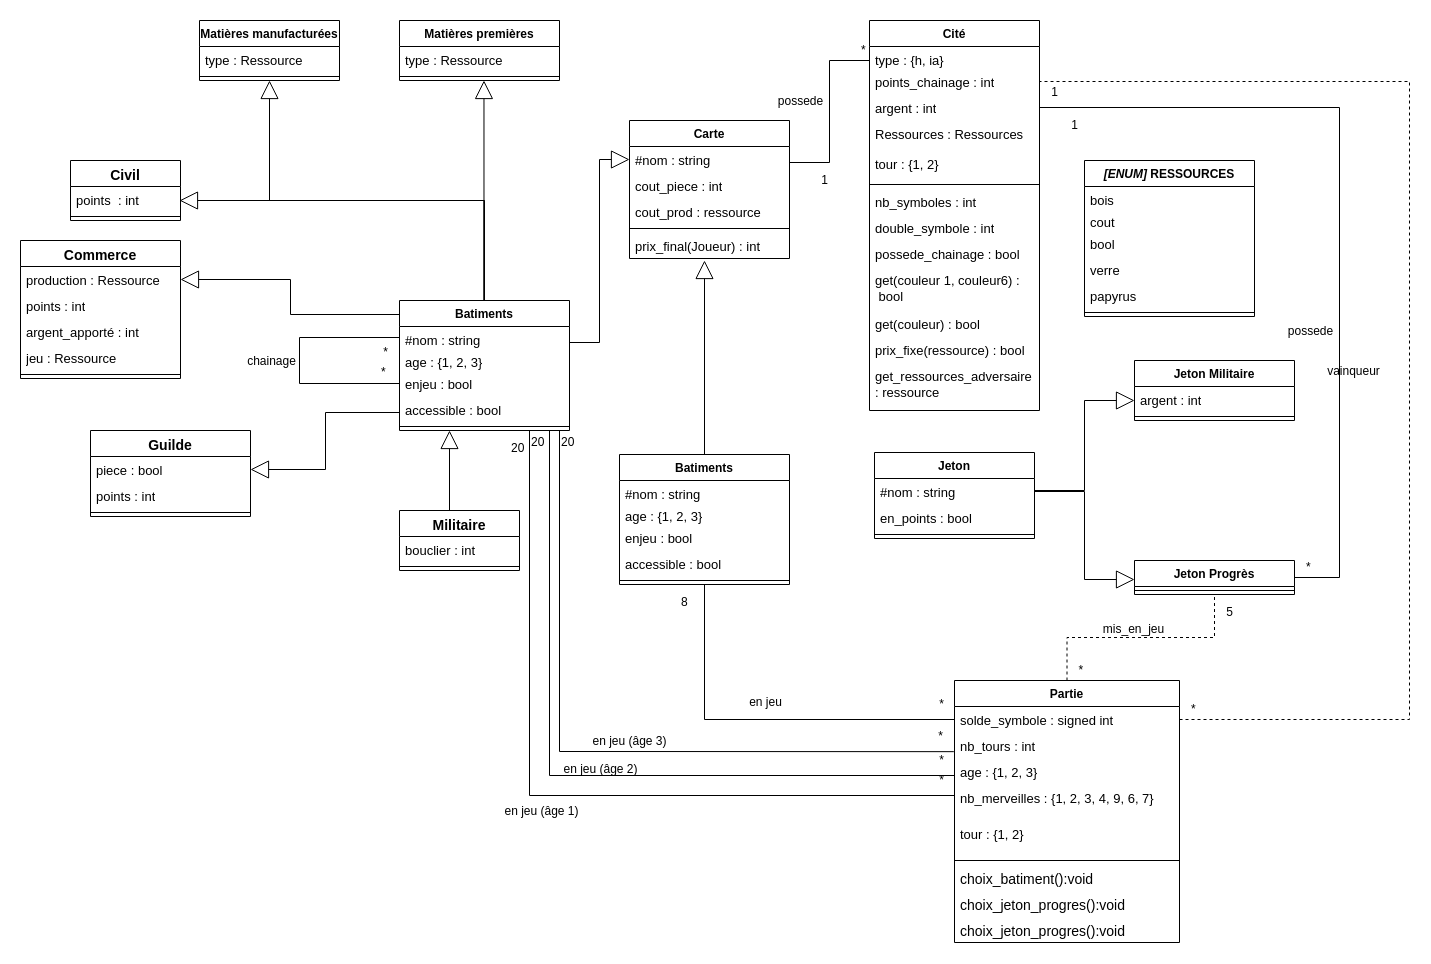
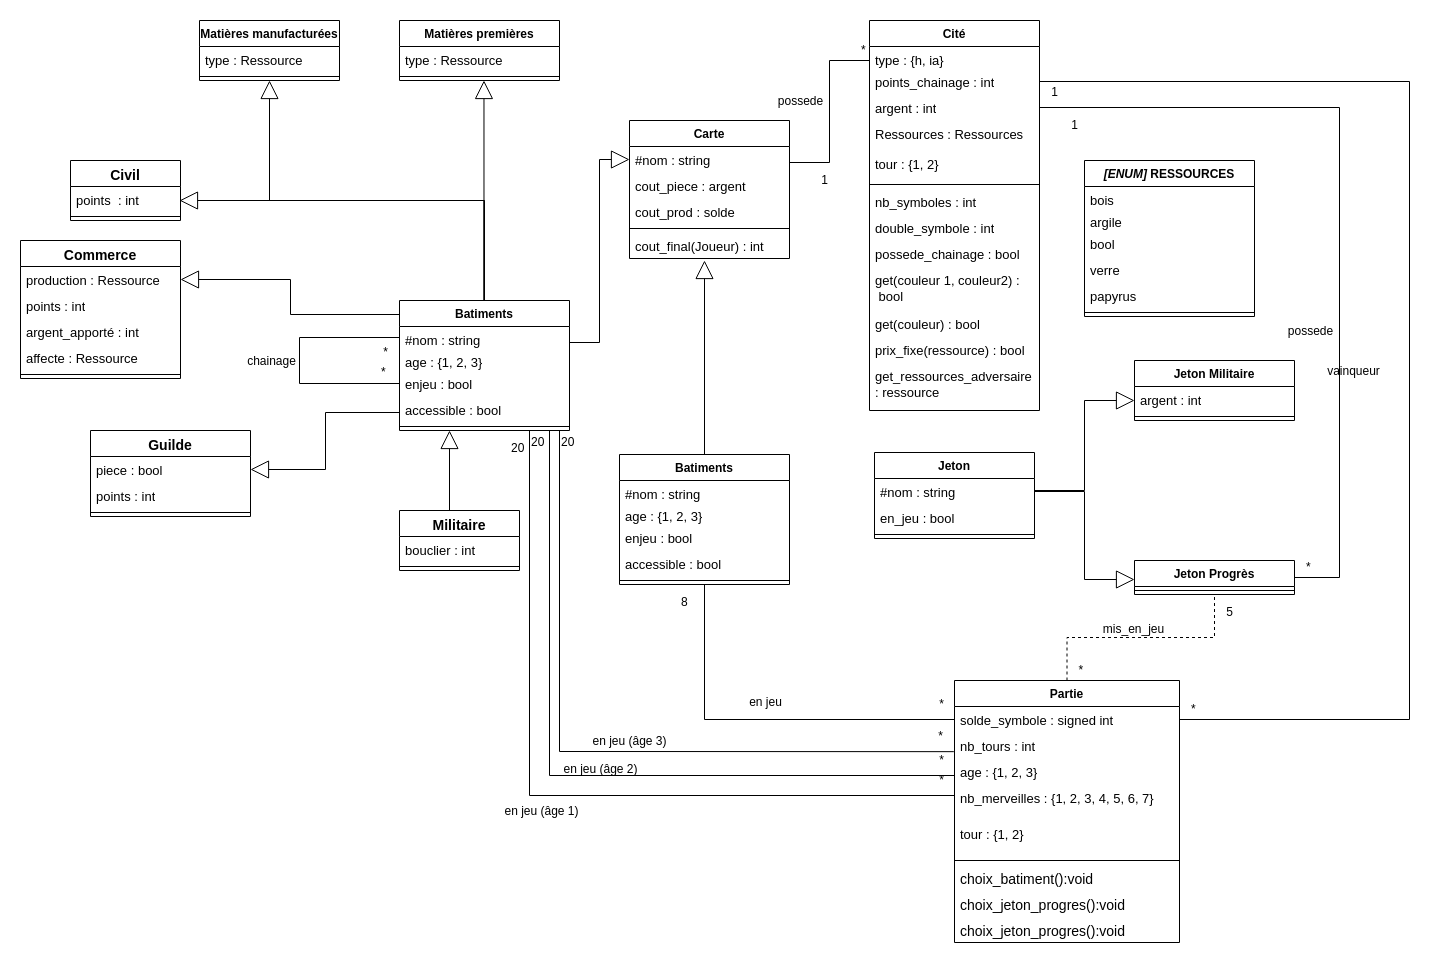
- <mxCell id="61" value="cout_piece : int" style="text;strokeColor=none;fillColor=none;align=left;verticalAlign=top;spacingLeft=4;spacingRight=4;overflow=hidden;rotatable=0;points=[[0,0.5],[1,0.5]];portConstraint=eastwest;whiteSpace=wrap;html=1;fontFamily=Helvetica;fontSize=13;" vertex="1" parent="59"><mxGeometry y="52" width="160" height="26" as="geometry" /></mxCell>
+ <mxCell id="61" value="cout_piece : argent" style="text;strokeColor=none;fillColor=none;align=left;verticalAlign=top;spacingLeft=4;spacingRight=4;overflow=hidden;rotatable=0;points=[[0,0.5],[1,0.5]];portConstraint=eastwest;whiteSpace=wrap;html=1;fontFamily=Helvetica;fontSize=13;" vertex="1" parent="59"><mxGeometry y="52" width="160" height="26" as="geometry" /></mxCell>
- <mxCell id="62" value="cout_prod : ressource" style="text;strokeColor=none;fillColor=none;align=left;verticalAlign=top;spacingLeft=4;spacingRight=4;overflow=hidden;rotatable=0;points=[[0,0.5],[1,0.5]];portConstraint=eastwest;whiteSpace=wrap;html=1;fontFamily=Helvetica;fontSize=13;" vertex="1" parent="59"><mxGeometry y="78" width="160" height="26" as="geometry" /></mxCell>
+ <mxCell id="62" value="cout_prod : solde" style="text;strokeColor=none;fillColor=none;align=left;verticalAlign=top;spacingLeft=4;spacingRight=4;overflow=hidden;rotatable=0;points=[[0,0.5],[1,0.5]];portConstraint=eastwest;whiteSpace=wrap;html=1;fontFamily=Helvetica;fontSize=13;" vertex="1" parent="59"><mxGeometry y="78" width="160" height="26" as="geometry" /></mxCell>
- <mxCell id="83" value="cout" style="text;strokeColor=none;fillColor=none;align=left;verticalAlign=top;spacingLeft=4;spacingRight=4;overflow=hidden;rotatable=0;points=[[0,0.5],[1,0.5]];portConstraint=eastwest;whiteSpace=wrap;html=1;fontFamily=Helvetica;fontSize=13;" vertex="1" parent="81"><mxGeometry y="48" width="170" height="22" as="geometry" /></mxCell>
+ <mxCell id="83" value="argile" style="text;strokeColor=none;fillColor=none;align=left;verticalAlign=top;spacingLeft=4;spacingRight=4;overflow=hidden;rotatable=0;points=[[0,0.5],[1,0.5]];portConstraint=eastwest;whiteSpace=wrap;html=1;fontFamily=Helvetica;fontSize=13;" vertex="1" parent="81"><mxGeometry y="48" width="170" height="22" as="geometry" /></mxCell>
- <mxCell id="64" value="prix_final(Joueur) : int" style="text;strokeColor=none;fillColor=none;align=left;verticalAlign=top;spacingLeft=4;spacingRight=4;overflow=hidden;rotatable=0;points=[[0,0.5],[1,0.5]];portConstraint=eastwest;whiteSpace=wrap;html=1;fontFamily=Helvetica;fontSize=13;" vertex="1" parent="59"><mxGeometry y="112" width="160" height="26" as="geometry" /></mxCell>
+ <mxCell id="64" value="cout_final(Joueur) : int" style="text;strokeColor=none;fillColor=none;align=left;verticalAlign=top;spacingLeft=4;spacingRight=4;overflow=hidden;rotatable=0;points=[[0,0.5],[1,0.5]];portConstraint=eastwest;whiteSpace=wrap;html=1;fontFamily=Helvetica;fontSize=13;" vertex="1" parent="59"><mxGeometry y="112" width="160" height="26" as="geometry" /></mxCell>
- <mxCell id="37" value="get(couleur 1, couleur6) :&lt;div&gt;&amp;nbsp;bool&lt;/div&gt;" style="text;strokeColor=none;fillColor=none;align=left;verticalAlign=top;spacingLeft=4;spacingRight=4;overflow=hidden;rotatable=0;points=[[0,0.5],[1,0.5]];portConstraint=eastwest;whiteSpace=wrap;html=1;fontFamily=Helvetica;fontSize=13;" parent="27" vertex="1"><mxGeometry y="246" width="170" height="44" as="geometry" /></mxCell>
+ <mxCell id="37" value="get(couleur 1, couleur2) :&lt;div&gt;&amp;nbsp;bool&lt;/div&gt;" style="text;strokeColor=none;fillColor=none;align=left;verticalAlign=top;spacingLeft=4;spacingRight=4;overflow=hidden;rotatable=0;points=[[0,0.5],[1,0.5]];portConstraint=eastwest;whiteSpace=wrap;html=1;fontFamily=Helvetica;fontSize=13;" parent="27" vertex="1"><mxGeometry y="246" width="170" height="44" as="geometry" /></mxCell>
- <mxCell id="45" value="" style="endArrow=none;shadow=0;strokeWidth=1;rounded=0;endFill=0;edgeStyle=elbowEdgeStyle;entryX=1;entryY=0.5;entryDx=0;entryDy=0;exitX=1;exitY=0.5;exitDx=0;exitDy=0;dashed=1;" parent="1" source="3" target="29" edge="1"><mxGeometry x="0.5" y="41" relative="1" as="geometry"><mxPoint x="1494" y="560" as="sourcePoint" /><mxPoint x="1239" y="40" as="targetPoint" /><mxPoint x="-40" y="32" as="offset" /><Array as="points"><mxPoint x="1409" y="390" /></Array></mxGeometry></mxCell>
+ <mxCell id="45" value="" style="endArrow=none;shadow=0;strokeWidth=1;rounded=0;endFill=0;edgeStyle=elbowEdgeStyle;entryX=1;entryY=0.5;entryDx=0;entryDy=0;exitX=1;exitY=0.5;exitDx=0;exitDy=0;" parent="1" source="3" target="29" edge="1"><mxGeometry x="0.5" y="41" relative="1" as="geometry"><mxPoint x="1494" y="560" as="sourcePoint" /><mxPoint x="1239" y="40" as="targetPoint" /><mxPoint x="-40" y="32" as="offset" /><Array as="points"><mxPoint x="1409" y="390" /></Array></mxGeometry></mxCell>
- <mxCell id="105" value="&lt;span style=&quot;font-size: 13px; text-wrap: nowrap; background-color: rgb(255, 255, 255);&quot;&gt;jeu : Ressource&lt;/span&gt;&lt;br style=&quot;font-size: 13px;&quot;&gt;&lt;div style=&quot;font-size: 13px;&quot;&gt;&lt;/div&gt;" style="text;strokeColor=none;fillColor=none;align=left;verticalAlign=top;spacingLeft=4;spacingRight=4;overflow=hidden;rotatable=0;points=[[0,0.5],[1,0.5]];portConstraint=eastwest;whiteSpace=wrap;html=1;fontFamily=Helvetica;fontSize=13;" vertex="1" parent="101"><mxGeometry y="104" width="160" height="26" as="geometry" /></mxCell>
+ <mxCell id="105" value="&lt;span style=&quot;font-size: 13px; text-wrap: nowrap; background-color: rgb(255, 255, 255);&quot;&gt;affecte : Ressource&lt;/span&gt;&lt;br style=&quot;font-size: 13px;&quot;&gt;&lt;div style=&quot;font-size: 13px;&quot;&gt;&lt;/div&gt;" style="text;strokeColor=none;fillColor=none;align=left;verticalAlign=top;spacingLeft=4;spacingRight=4;overflow=hidden;rotatable=0;points=[[0,0.5],[1,0.5]];portConstraint=eastwest;whiteSpace=wrap;html=1;fontFamily=Helvetica;fontSize=13;" vertex="1" parent="101"><mxGeometry y="104" width="160" height="26" as="geometry" /></mxCell>
- <mxCell id="14" value="en_points : bool" style="text;strokeColor=none;fillColor=none;align=left;verticalAlign=top;spacingLeft=4;spacingRight=4;overflow=hidden;rotatable=0;points=[[0,0.5],[1,0.5]];portConstraint=eastwest;whiteSpace=wrap;html=1;fontFamily=Helvetica;fontSize=13;" parent="12" vertex="1"><mxGeometry y="52" width="160" height="26" as="geometry" /></mxCell>
+ <mxCell id="14" value="en_jeu : bool" style="text;strokeColor=none;fillColor=none;align=left;verticalAlign=top;spacingLeft=4;spacingRight=4;overflow=hidden;rotatable=0;points=[[0,0.5],[1,0.5]];portConstraint=eastwest;whiteSpace=wrap;html=1;fontFamily=Helvetica;fontSize=13;" parent="12" vertex="1"><mxGeometry y="52" width="160" height="26" as="geometry" /></mxCell>
- <mxCell id="6" value="nb_merveilles : {1, 2, 3, 4, 9, 6, 7}" style="text;strokeColor=none;fillColor=none;align=left;verticalAlign=top;spacingLeft=4;spacingRight=4;overflow=hidden;rotatable=0;points=[[0,0.5],[1,0.5]];portConstraint=eastwest;whiteSpace=wrap;html=1;fontFamily=Helvetica;fontSize=13;" parent="2" vertex="1"><mxGeometry y="104" width="225" height="36" as="geometry" /></mxCell>
+ <mxCell id="6" value="nb_merveilles : {1, 2, 3, 4, 5, 6, 7}" style="text;strokeColor=none;fillColor=none;align=left;verticalAlign=top;spacingLeft=4;spacingRight=4;overflow=hidden;rotatable=0;points=[[0,0.5],[1,0.5]];portConstraint=eastwest;whiteSpace=wrap;html=1;fontFamily=Helvetica;fontSize=13;" parent="2" vertex="1"><mxGeometry y="104" width="225" height="36" as="geometry" /></mxCell>
